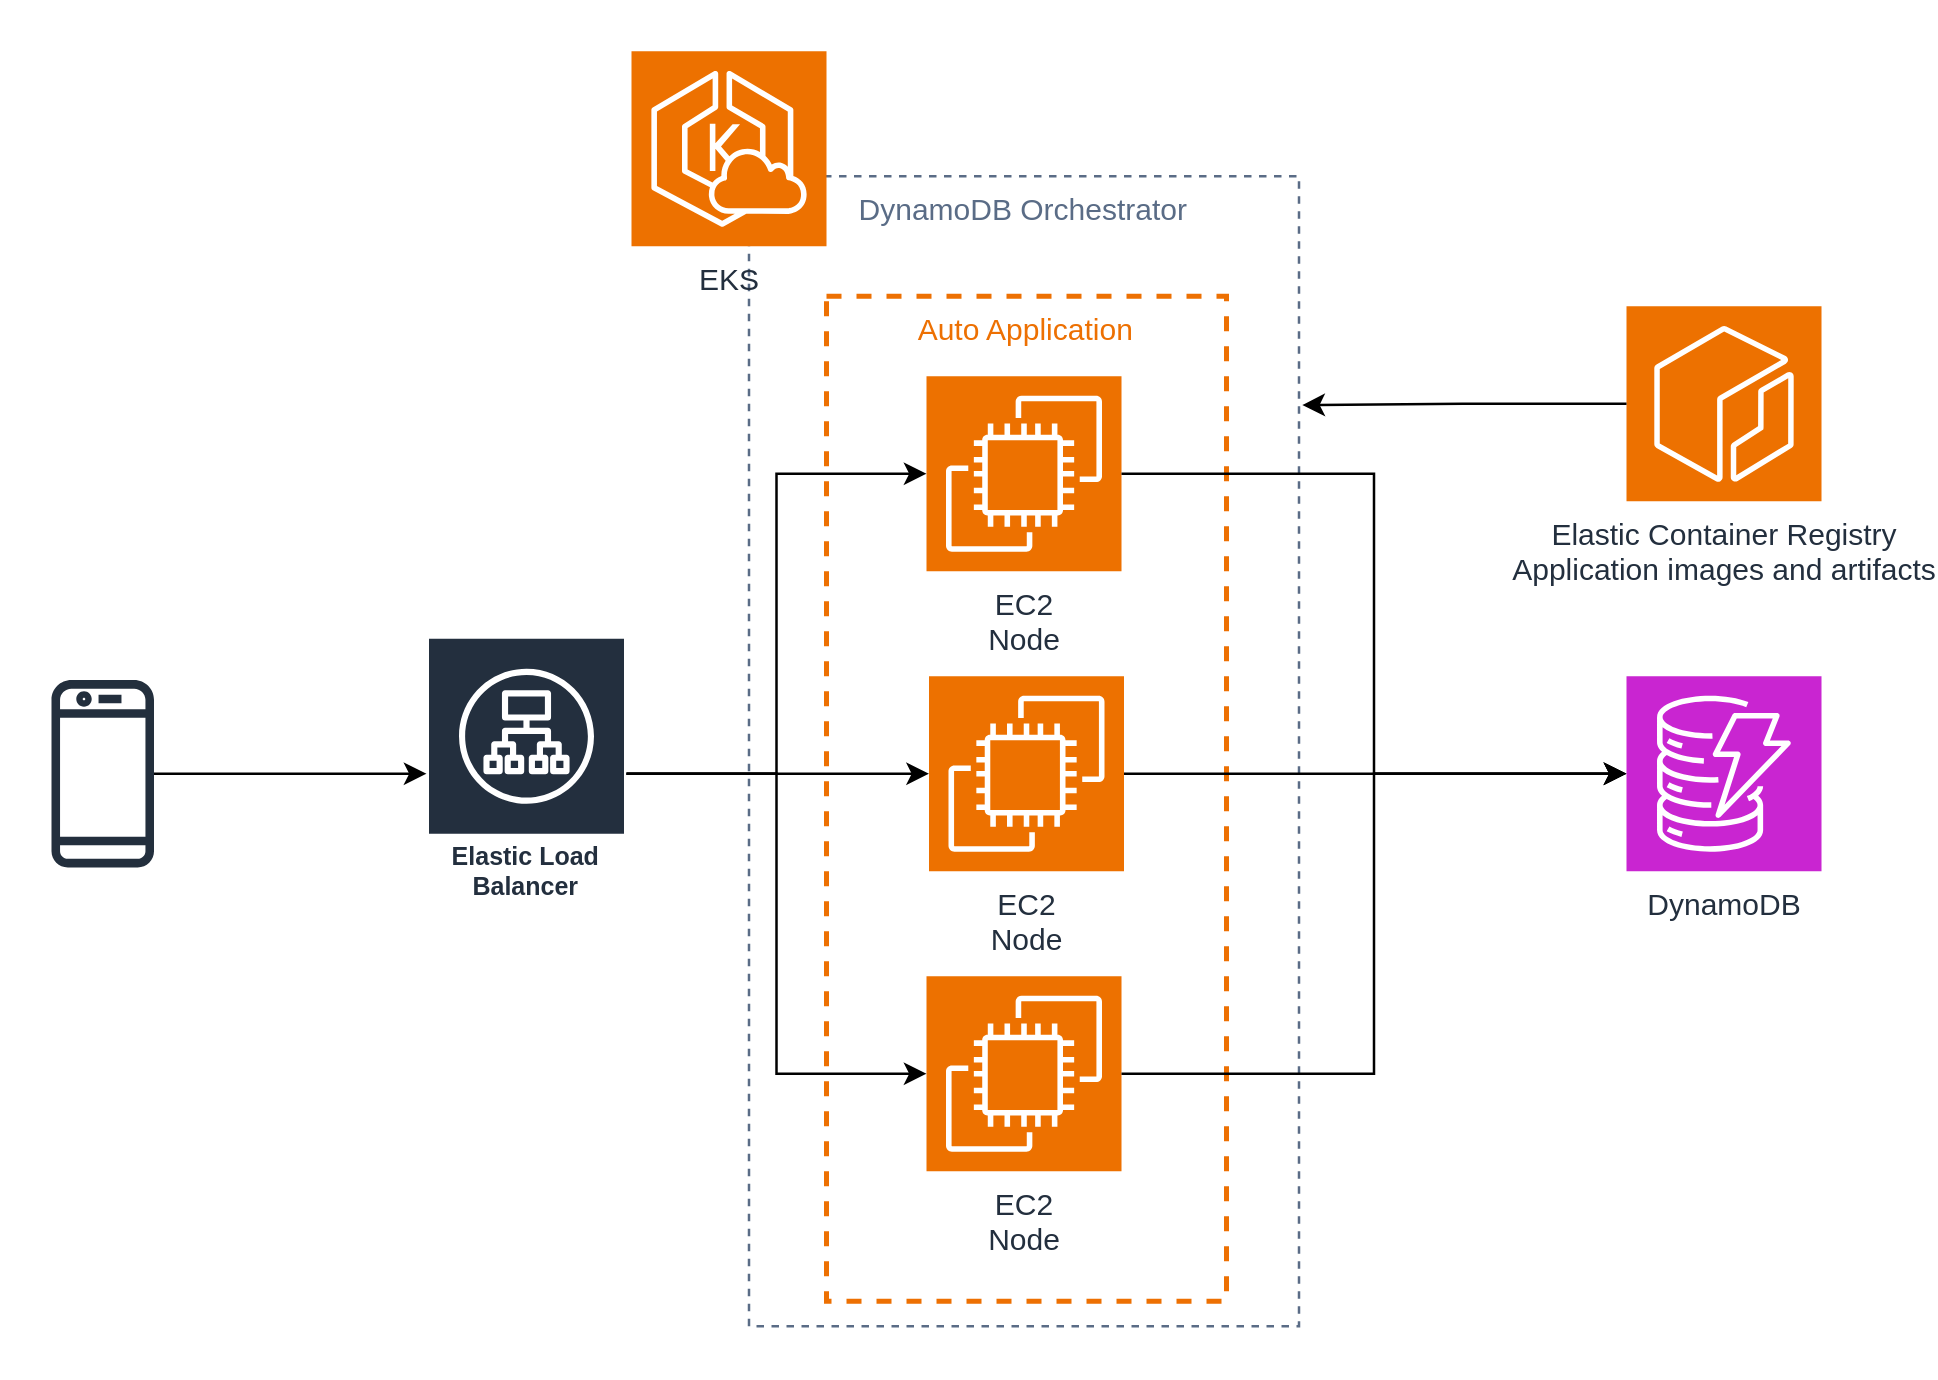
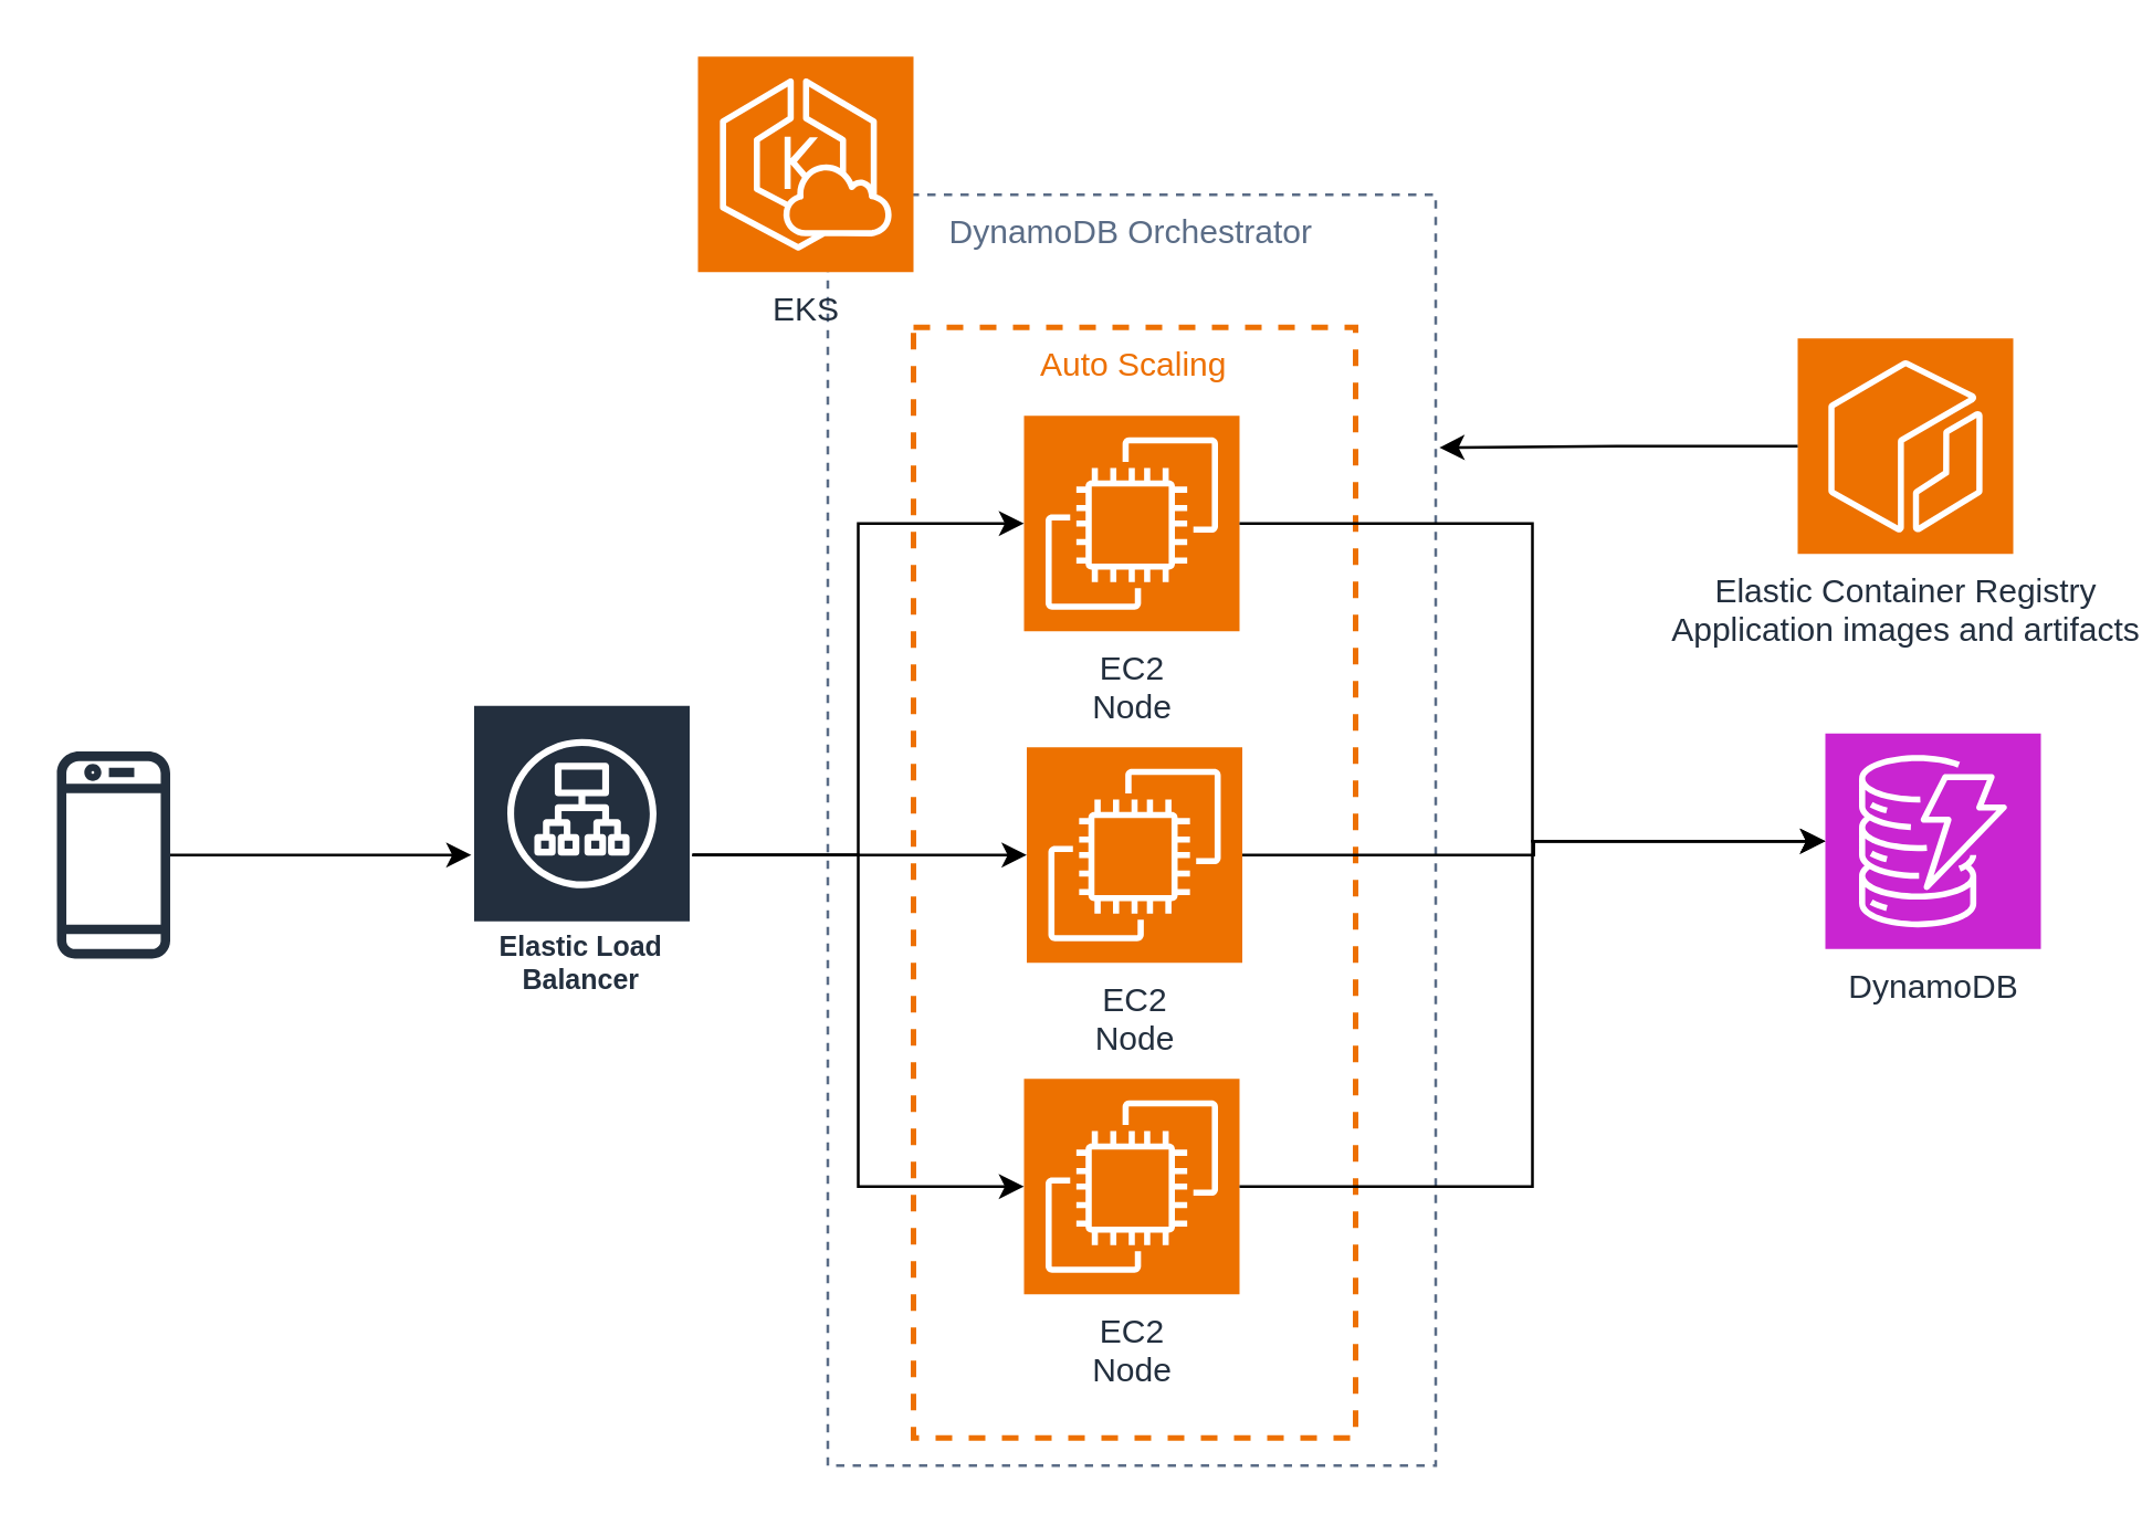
- <mxCell id="3" value="&lt;font style=&quot;color: light-dark(rgb(237, 112, 2), rgb(237, 237, 237));&quot;&gt;Auto Application&lt;/font&gt;" style="fillColor=none;strokeColor=light-dark(#ed7002, #8494aa);dashed=1;verticalAlign=top;fontStyle=0;fontColor=#5A6C86;whiteSpace=wrap;html=1;strokeWidth=2;" vertex="1" parent="1"><mxGeometry x="330" y="118" width="160" height="402" as="geometry" /></mxCell>
+ <mxCell id="3" value="&lt;font style=&quot;color: light-dark(rgb(237, 112, 2), rgb(237, 237, 237));&quot;&gt;Auto Scaling&lt;/font&gt;" style="fillColor=none;strokeColor=light-dark(#ed7002, #8494aa);dashed=1;verticalAlign=top;fontStyle=0;fontColor=#5A6C86;whiteSpace=wrap;html=1;strokeWidth=2;" vertex="1" parent="1"><mxGeometry x="330" y="118" width="160" height="402" as="geometry" /></mxCell>
- <mxCell id="15" value="DynamoDB" style="sketch=0;points=[[0,0,0],[0.25,0,0],[0.5,0,0],[0.75,0,0],[1,0,0],[0,1,0],[0.25,1,0],[0.5,1,0],[0.75,1,0],[1,1,0],[0,0.25,0],[0,0.5,0],[0,0.75,0],[1,0.25,0],[1,0.5,0],[1,0.75,0]];outlineConnect=0;fontColor=#232F3E;fillColor=#C925D1;strokeColor=#ffffff;dashed=0;verticalLabelPosition=bottom;verticalAlign=top;align=center;html=1;fontSize=12;fontStyle=0;aspect=fixed;shape=mxgraph.aws4.resourceIcon;resIcon=mxgraph.aws4.dynamodb;" vertex="1" parent="1"><mxGeometry x="650" y="270" width="78" height="78" as="geometry" /></mxCell>
+ <mxCell id="15" value="DynamoDB" style="sketch=0;points=[[0,0,0],[0.25,0,0],[0.5,0,0],[0.75,0,0],[1,0,0],[0,1,0],[0.25,1,0],[0.5,1,0],[0.75,1,0],[1,1,0],[0,0.25,0],[0,0.5,0],[0,0.75,0],[1,0.25,0],[1,0.5,0],[1,0.75,0]];outlineConnect=0;fontColor=#232F3E;fillColor=#C925D1;strokeColor=#ffffff;dashed=0;verticalLabelPosition=bottom;verticalAlign=top;align=center;html=1;fontSize=12;fontStyle=0;aspect=fixed;shape=mxgraph.aws4.resourceIcon;resIcon=mxgraph.aws4.dynamodb;" vertex="1" parent="1"><mxGeometry x="660" y="265" width="78" height="78" as="geometry" /></mxCell>
